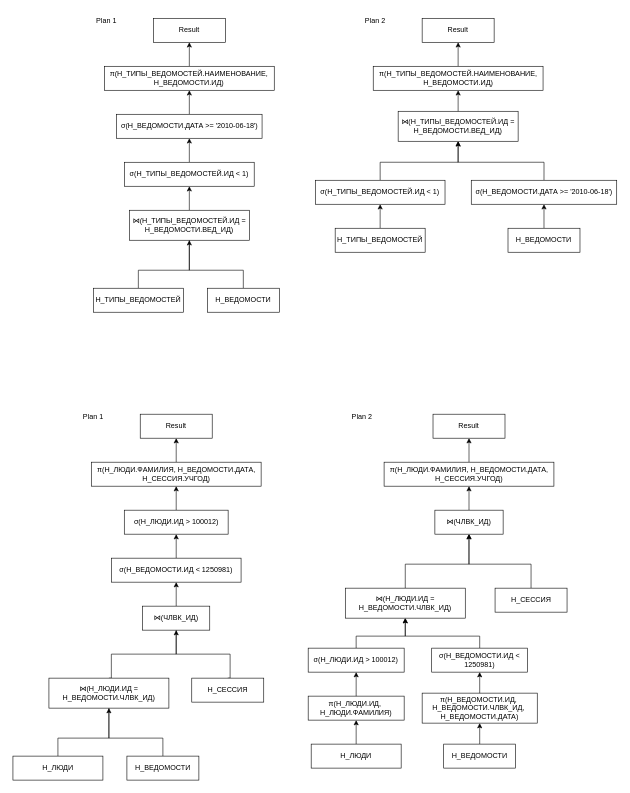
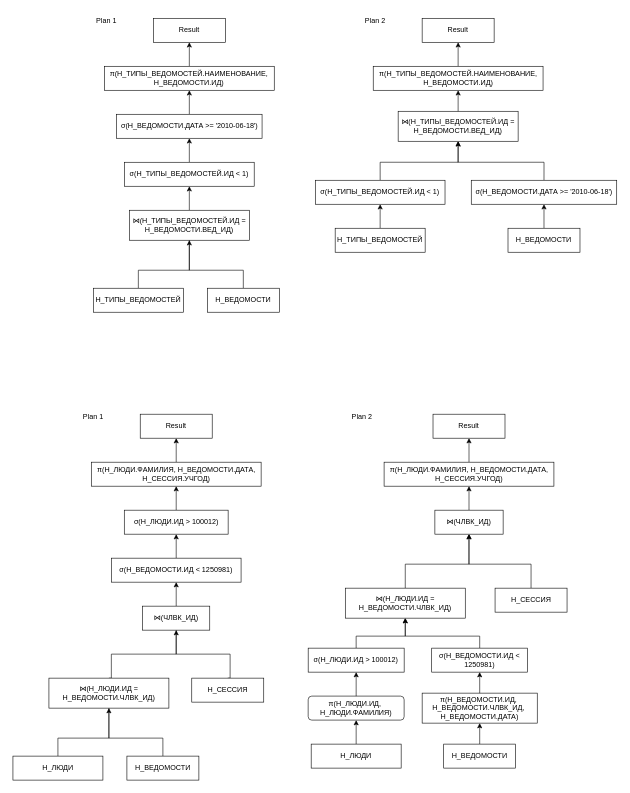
- <mxCell id="59" value="&lt;span style=&quot;color: rgb(0, 0, 0);&quot;&gt;&lt;span style=&quot;color: rgb(0, 0, 0);&quot;&gt;π(&lt;/span&gt;Н_ЛЮДИ.ИД,&amp;nbsp;&lt;/span&gt;&lt;div&gt;&lt;span style=&quot;color: rgb(0, 0, 0);&quot;&gt;&lt;span style=&quot;color: rgb(0, 0, 0);&quot;&gt;Н_ЛЮДИ.ФАМИЛИЯ&lt;/span&gt;)&lt;/span&gt;&lt;/div&gt;" style="rounded=0;whiteSpace=wrap;html=1;" vertex="1" parent="1"><mxGeometry x="513.12" y="1160" width="160" height="40" as="geometry" /></mxCell>
+ <mxCell id="59" value="&lt;span style=&quot;color: rgb(0, 0, 0);&quot;&gt;&lt;span style=&quot;color: rgb(0, 0, 0);&quot;&gt;π(&lt;/span&gt;Н_ЛЮДИ.ИД,&amp;nbsp;&lt;/span&gt;&lt;div&gt;&lt;span style=&quot;color: rgb(0, 0, 0);&quot;&gt;&lt;span style=&quot;color: rgb(0, 0, 0);&quot;&gt;Н_ЛЮДИ.ФАМИЛИЯ&lt;/span&gt;)&lt;/span&gt;&lt;/div&gt;" style="whiteSpace=wrap;html=1;rounded=1;" vertex="1" parent="1"><mxGeometry x="513.12" y="1160" width="160" height="40" as="geometry" /></mxCell>
